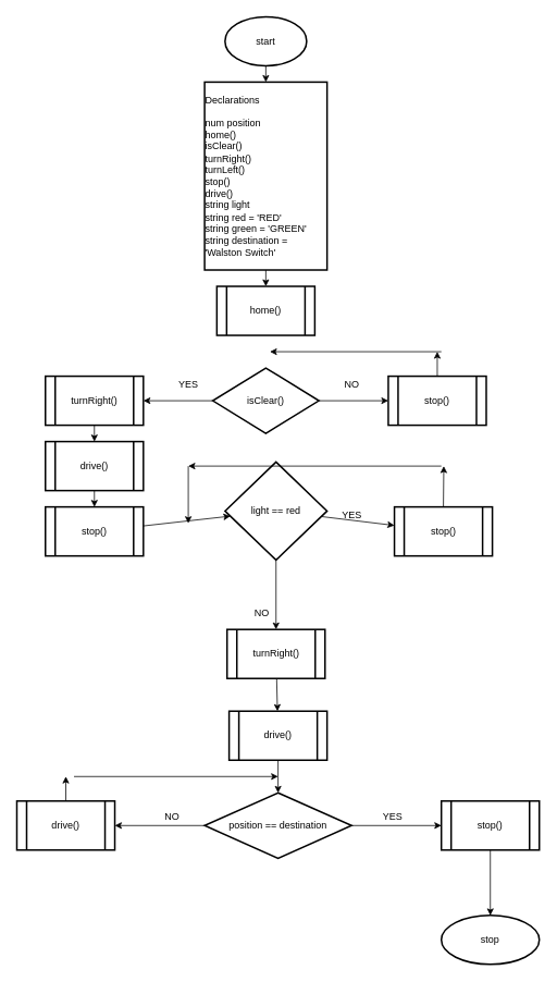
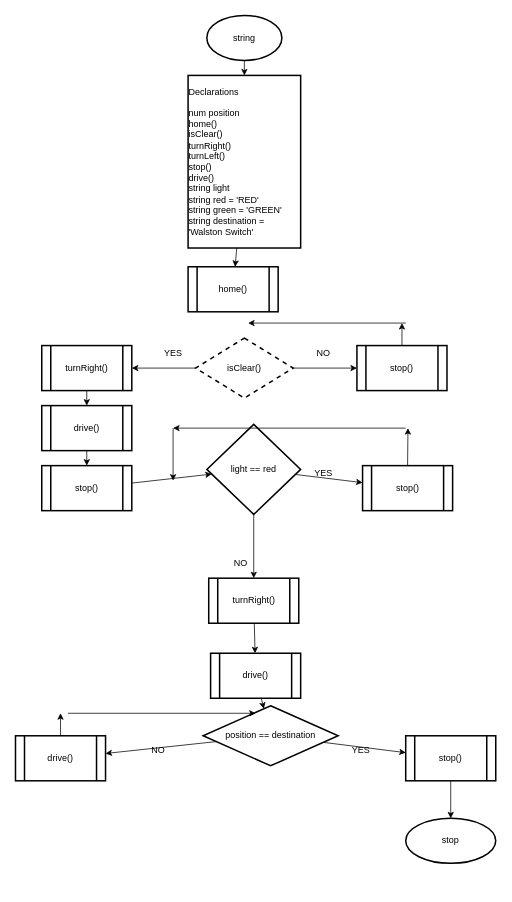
- <mxCell id="3" value="start" style="strokeWidth=2;html=1;shape=mxgraph.flowchart.start_1;whiteSpace=wrap;" vertex="1" parent="1"><mxGeometry x="275" y="20" width="100" height="60" as="geometry" /></mxCell>
+ <mxCell id="3" value="string" style="strokeWidth=2;html=1;shape=mxgraph.flowchart.start_1;whiteSpace=wrap;" vertex="1" parent="1"><mxGeometry x="275" y="20" width="100" height="60" as="geometry" /></mxCell>
- <mxCell id="6" value="home()" style="shape=process;whiteSpace=wrap;html=1;backgroundOutline=1;strokeWidth=2;" vertex="1" parent="1"><mxGeometry x="265" y="350" width="120" height="60" as="geometry" /></mxCell>
+ <mxCell id="6" value="home()" style="shape=process;whiteSpace=wrap;html=1;backgroundOutline=1;strokeWidth=2;" vertex="1" parent="1"><mxGeometry x="250" y="355" width="120" height="60" as="geometry" /></mxCell>
- <mxCell id="9" value="isClear()" style="rhombus;whiteSpace=wrap;html=1;strokeWidth=2;" vertex="1" parent="1"><mxGeometry x="260" y="450" width="130" height="80" as="geometry" /></mxCell>
+ <mxCell id="9" value="isClear()" style="rhombus;whiteSpace=wrap;html=1;strokeWidth=2;dashed=1;" vertex="1" parent="1"><mxGeometry x="260" y="450" width="130" height="80" as="geometry" /></mxCell>
- <mxCell id="36" value="position == destination" style="rhombus;whiteSpace=wrap;html=1;strokeWidth=2;" vertex="1" parent="1"><mxGeometry x="250" y="970" width="180" height="80" as="geometry" /></mxCell>
+ <mxCell id="36" value="position == destination" style="rhombus;whiteSpace=wrap;html=1;strokeWidth=2;" vertex="1" parent="1"><mxGeometry x="270" y="940" width="180" height="80" as="geometry" /></mxCell>
- <mxCell id="43" value="stop" style="ellipse;whiteSpace=wrap;html=1;strokeWidth=2;" vertex="1" parent="1"><mxGeometry x="540" y="1120" width="120" height="60" as="geometry" /></mxCell>
+ <mxCell id="43" value="stop" style="ellipse;whiteSpace=wrap;html=1;strokeWidth=2;" vertex="1" parent="1"><mxGeometry x="540" y="1090" width="120" height="60" as="geometry" /></mxCell>
